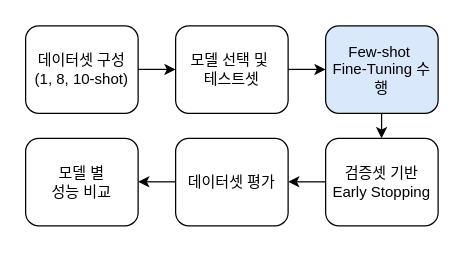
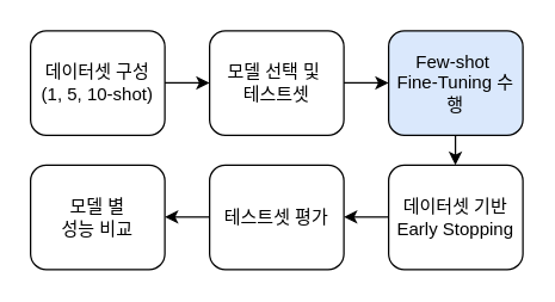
- <mxCell id="2" value="데이터셋 구성&lt;br&gt;(1, 8, 10-shot)" style="rounded=1;whiteSpace=wrap;html=1;fontSize=12;glass=0;strokeWidth=1;shadow=0;" parent="1" vertex="1"><mxGeometry x="20" y="20" width="90" height="70" as="geometry" /></mxCell>
+ <mxCell id="2" value="데이터셋 구성&lt;br&gt;(1, 5, 10-shot)" style="rounded=1;whiteSpace=wrap;html=1;fontSize=12;glass=0;strokeWidth=1;shadow=0;" parent="1" vertex="1"><mxGeometry x="20" y="20" width="90" height="70" as="geometry" /></mxCell>
- <mxCell id="10" value="데이터셋 평가" style="rounded=1;whiteSpace=wrap;html=1;fontSize=12;glass=0;strokeWidth=1;shadow=0;" vertex="1" parent="1"><mxGeometry x="140" y="110" width="90" height="70" as="geometry" /></mxCell>
+ <mxCell id="10" value="테스트셋 평가" style="rounded=1;whiteSpace=wrap;html=1;fontSize=12;glass=0;strokeWidth=1;shadow=0;" vertex="1" parent="1"><mxGeometry x="140" y="110" width="90" height="70" as="geometry" /></mxCell>
- <mxCell id="7" value="검증셋 기반&lt;div&gt;Early Stopping&lt;/div&gt;" style="rounded=1;whiteSpace=wrap;html=1;fontSize=12;glass=0;strokeWidth=1;shadow=0;" vertex="1" parent="1"><mxGeometry x="260" y="110" width="90" height="70" as="geometry" /></mxCell>
+ <mxCell id="7" value="데이터셋 기반&lt;div&gt;Early Stopping&lt;/div&gt;" style="rounded=1;whiteSpace=wrap;html=1;fontSize=12;glass=0;strokeWidth=1;shadow=0;" vertex="1" parent="1"><mxGeometry x="260" y="110" width="90" height="70" as="geometry" /></mxCell>
